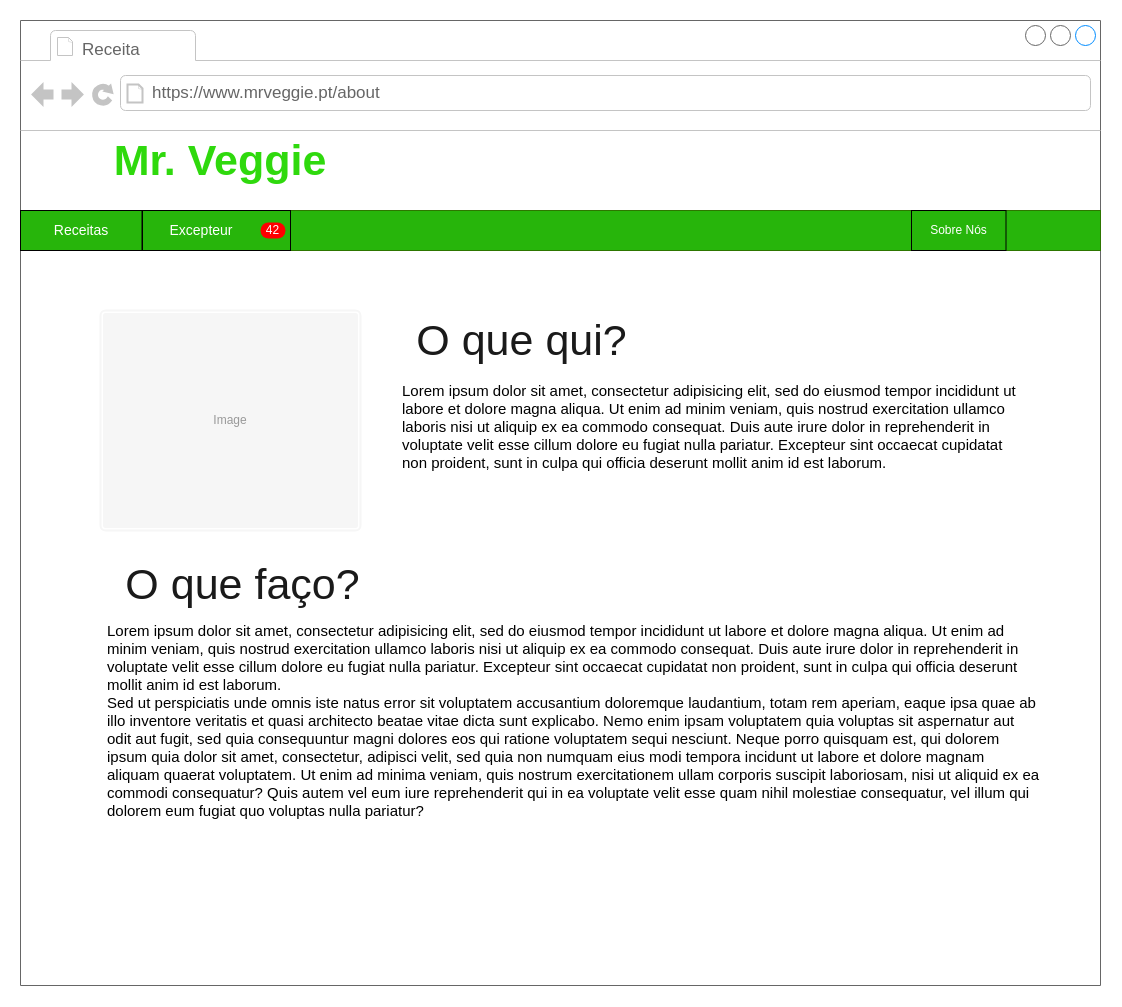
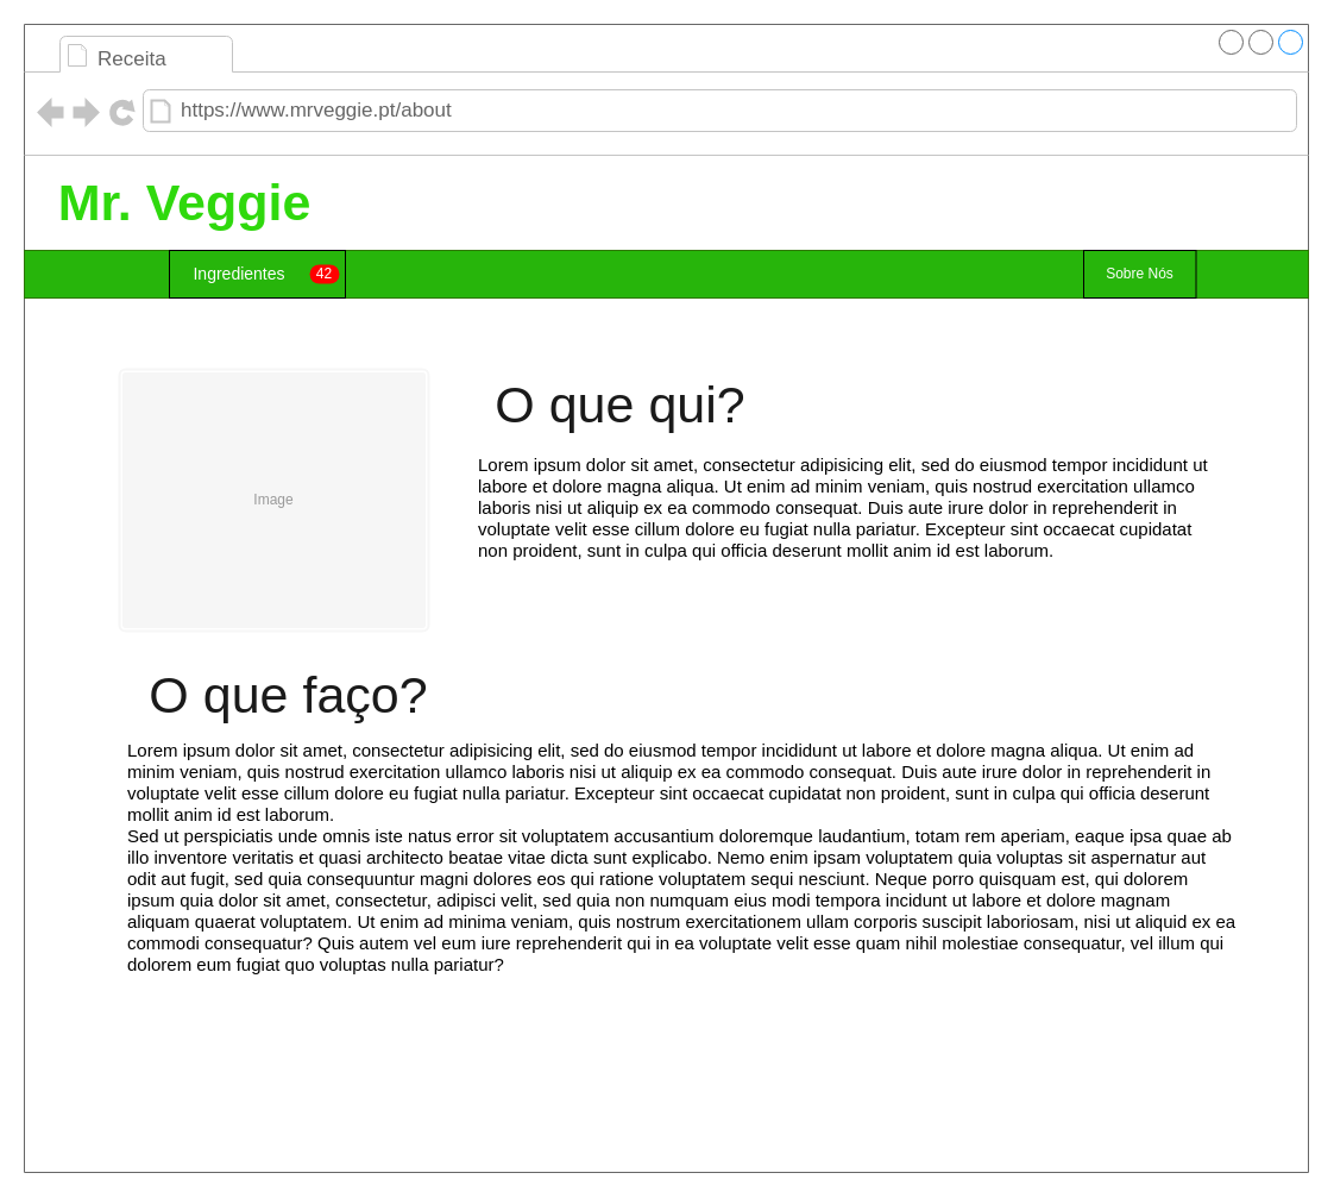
- <mxCell id="10" value="&lt;font color=&quot;#2fd90d&quot; style=&quot;font-size: 43px&quot;&gt;Mr. Veggie&lt;/font&gt;" style="text;html=1;strokeColor=none;fillColor=none;align=center;verticalAlign=middle;whiteSpace=wrap;rounded=0;fontColor=#FFFFFF;fontSize=43;fontStyle=1" parent="2" vertex="1"><mxGeometry x="65" y="100" width="270" height="80" as="geometry" /></mxCell>
+ <mxCell id="10" value="&lt;font color=&quot;#2fd90d&quot; style=&quot;font-size: 43px&quot;&gt;Mr. Veggie&lt;/font&gt;" style="text;html=1;strokeColor=none;fillColor=none;align=center;verticalAlign=middle;whiteSpace=wrap;rounded=0;fontColor=#FFFFFF;fontSize=43;fontStyle=1" parent="2" vertex="1"><mxGeometry y="110" width="270" height="80" as="geometry" /></mxCell>
- <mxCell id="6" value="&lt;font color=&quot;#ffffff&quot;&gt;Receitas&lt;/font&gt;" style="html=1;shadow=0;dashed=0;fillColor=none;strokeColor=#000000;shape=mxgraph.bootstrap.rect;fontColor=#999999;fontSize=14;whiteSpace=wrap;" parent="5" vertex="1"><mxGeometry width="121.5" height="40" as="geometry" /></mxCell>
- <mxCell id="7" value="&lt;font style=&quot;font-size: 14px&quot;&gt;Excepteur&lt;/font&gt;" style="html=1;shadow=0;dashed=0;fillColor=none;strokeColor=#000000;shape=mxgraph.bootstrap.rect;fontColor=#FFFFFF;spacingRight=30;whiteSpace=wrap;" parent="5" vertex="1"><mxGeometry x="122" width="148" height="40" as="geometry" /></mxCell>
+ <mxCell id="7" value="&lt;font style=&quot;font-size: 14px&quot;&gt;Ingredientes&lt;/font&gt;" style="html=1;shadow=0;dashed=0;fillColor=none;strokeColor=#000000;shape=mxgraph.bootstrap.rect;fontColor=#FFFFFF;spacingRight=30;whiteSpace=wrap;" parent="5" vertex="1"><mxGeometry x="122" width="148" height="40" as="geometry" /></mxCell>
